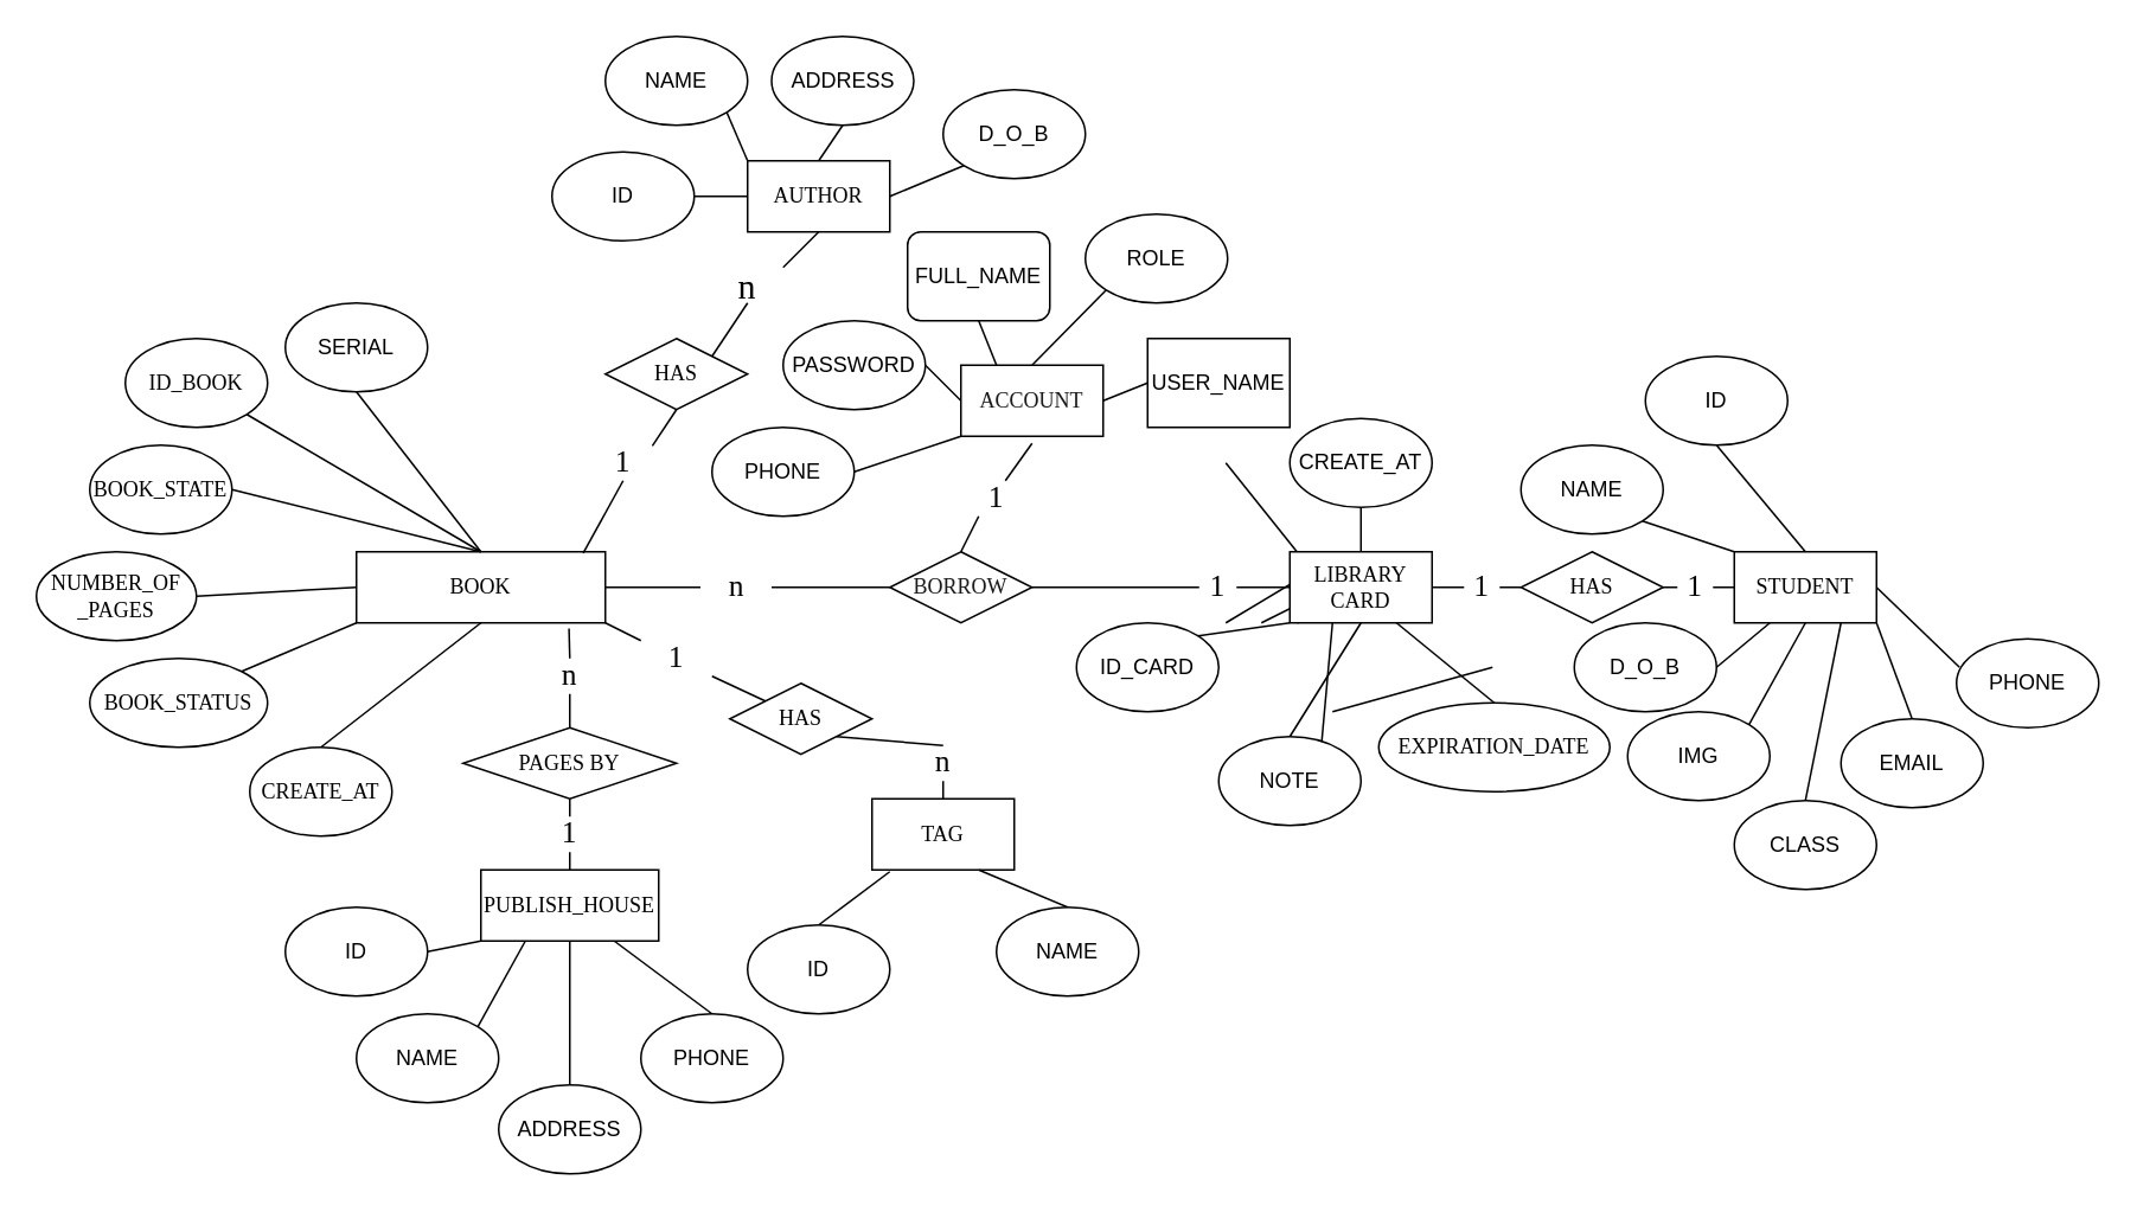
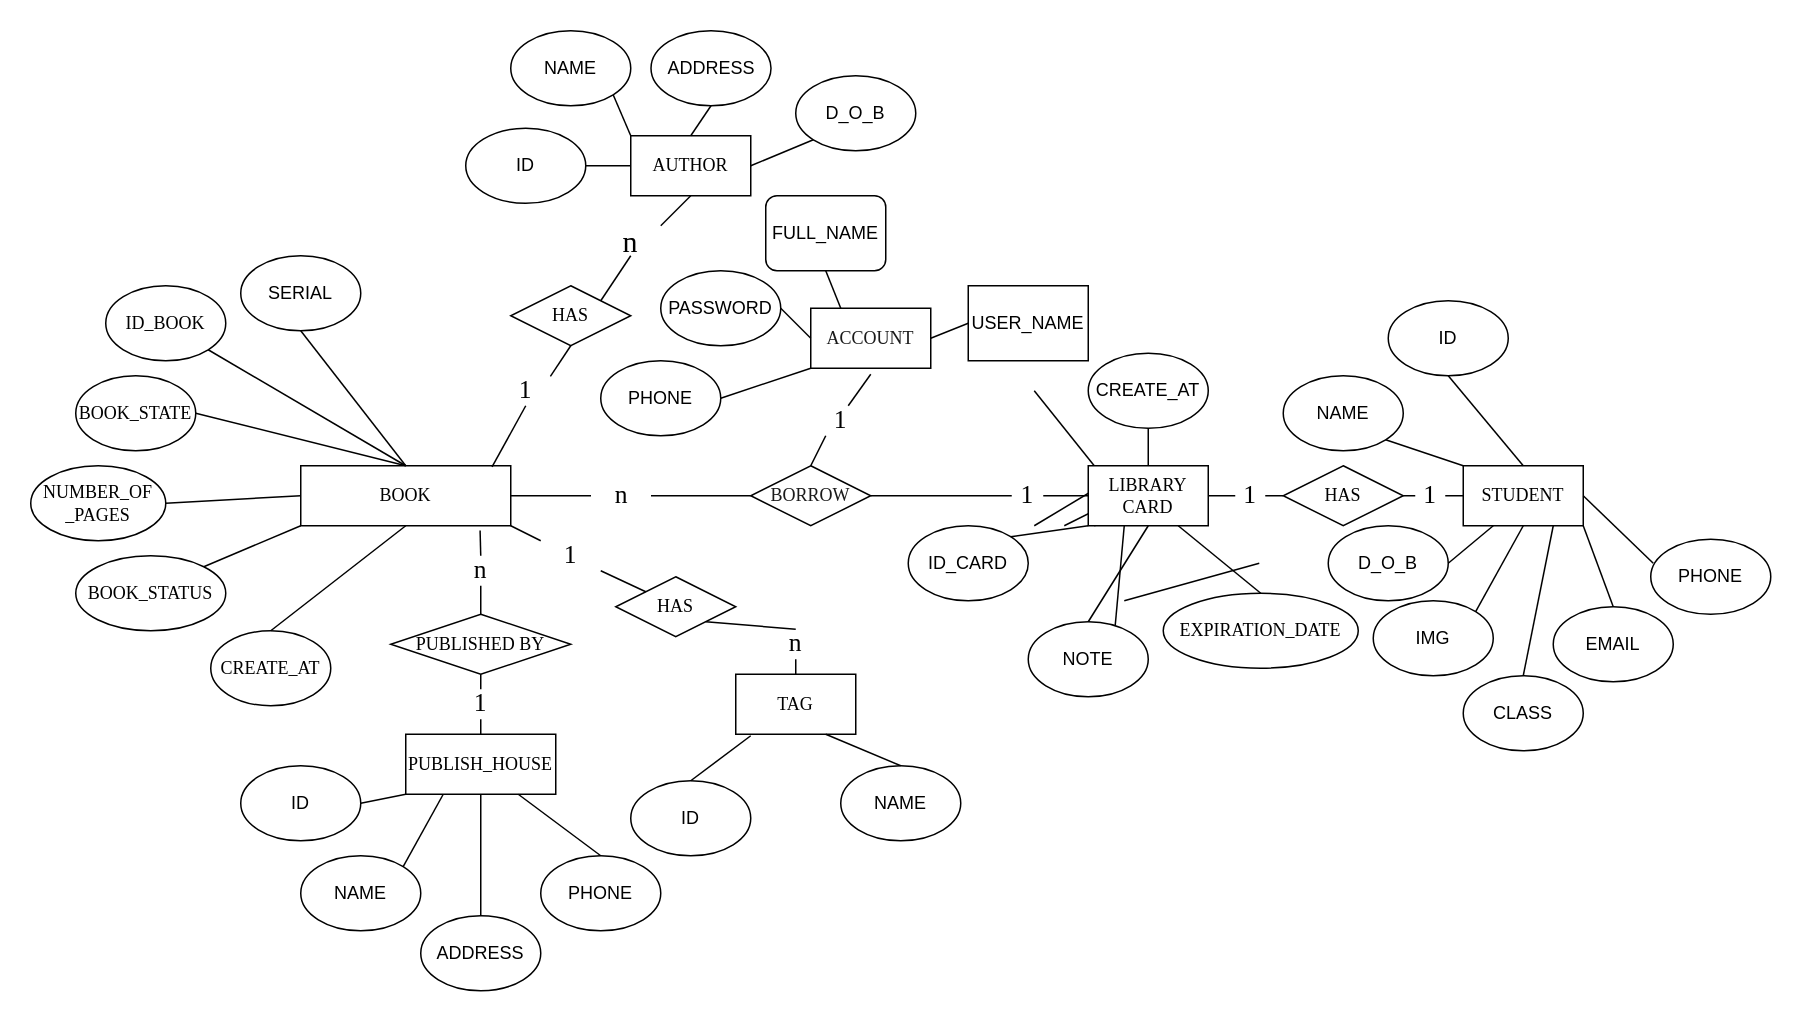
- <mxCell id="107" value="ROLE" style="ellipse;whiteSpace=wrap;html=1;" vertex="1" parent="1"><mxGeometry x="610" y="120" width="80" height="50" as="geometry" /></mxCell>
- <mxCell id="115" value="" style="endArrow=none;html=1;fontFamily=Times New Roman;fontSize=17;entryX=0.5;entryY=0;entryDx=0;entryDy=0;exitX=0;exitY=1;exitDx=0;exitDy=0;" edge="1" parent="1" source="107" target="103"><mxGeometry width="50" height="50" relative="1" as="geometry"><mxPoint x="560" y="190" as="sourcePoint" /><mxPoint x="570" y="215" as="targetPoint" /></mxGeometry></mxCell>
- <mxCell id="28" value="PAGES BY" style="rhombus;whiteSpace=wrap;html=1;fontFamily=Times New Roman;" vertex="1" parent="1"><mxGeometry x="260" y="409" width="120" height="40" as="geometry" /></mxCell>
+ <mxCell id="28" value="PUBLISHED BY" style="rhombus;whiteSpace=wrap;html=1;fontFamily=Times New Roman;" vertex="1" parent="1"><mxGeometry x="260" y="409" width="120" height="40" as="geometry" /></mxCell>
